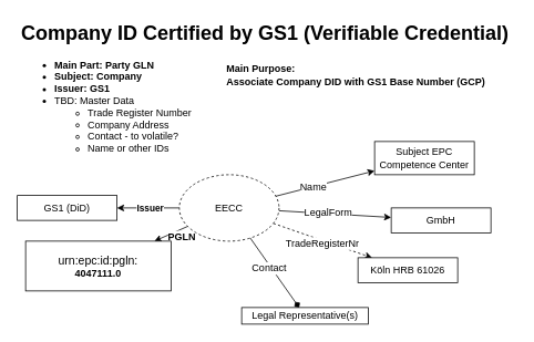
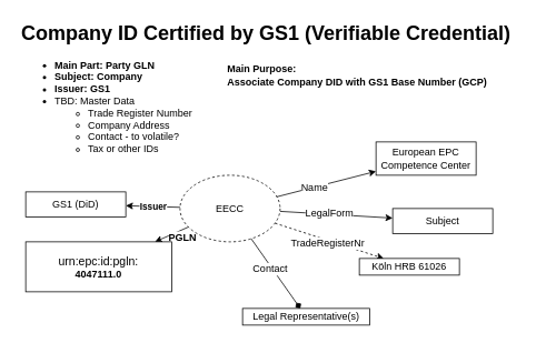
- <mxCell id="2" value="&lt;h1&gt;Company ID Certified by GS1 (Verifiable Credential)&lt;br&gt;&lt;/h1&gt;&lt;ul&gt;&lt;li&gt;&lt;b&gt;Main Part: Party GLN&lt;/b&gt;&lt;/li&gt;&lt;li&gt;&lt;b&gt;Subject: Company&lt;/b&gt;&lt;/li&gt;&lt;li&gt;&lt;b&gt;Issuer: GS1&lt;br&gt;&lt;/b&gt;&lt;/li&gt;&lt;li&gt;TBD: Master Data&lt;/li&gt;&lt;ul&gt;&lt;li&gt;Trade Register Number&lt;/li&gt;&lt;li&gt;Company Address&lt;/li&gt;&lt;li&gt;Contact - to volatile?&lt;br&gt;&lt;/li&gt;&lt;li&gt;Name or other IDs&lt;/li&gt;&lt;/ul&gt;&lt;/ul&gt;" style="text;html=1;strokeColor=none;fillColor=none;spacing=5;spacingTop=-20;whiteSpace=wrap;overflow=hidden;rounded=0;fontSize=12;" parent="1" vertex="1"><mxGeometry x="20" y="20" width="600" height="190" as="geometry" /></mxCell>
+ <mxCell id="2" value="&lt;h1&gt;Company ID Certified by GS1 (Verifiable Credential)&lt;br&gt;&lt;/h1&gt;&lt;ul&gt;&lt;li&gt;&lt;b&gt;Main Part: Party GLN&lt;/b&gt;&lt;/li&gt;&lt;li&gt;&lt;b&gt;Subject: Company&lt;/b&gt;&lt;/li&gt;&lt;li&gt;&lt;b&gt;Issuer: GS1&lt;br&gt;&lt;/b&gt;&lt;/li&gt;&lt;li&gt;TBD: Master Data&lt;/li&gt;&lt;ul&gt;&lt;li&gt;Trade Register Number&lt;/li&gt;&lt;li&gt;Company Address&lt;/li&gt;&lt;li&gt;Contact - to volatile?&lt;br&gt;&lt;/li&gt;&lt;li&gt;Tax or other IDs&lt;/li&gt;&lt;/ul&gt;&lt;/ul&gt;" style="text;html=1;strokeColor=none;fillColor=none;spacing=5;spacingTop=-20;whiteSpace=wrap;overflow=hidden;rounded=0;fontSize=12;" parent="1" vertex="1"><mxGeometry x="20" y="20" width="600" height="190" as="geometry" /></mxCell>
- <mxCell id="19" value="Subject EPC Competence Center" style="whiteSpace=wrap;html=1;" parent="1" vertex="1"><mxGeometry x="450" y="170" width="120" height="40" as="geometry" /></mxCell>
+ <mxCell id="19" value="European EPC Competence Center" style="whiteSpace=wrap;html=1;" parent="1" vertex="1"><mxGeometry x="450" y="170" width="120" height="40" as="geometry" /></mxCell>
- <mxCell id="23" value="GS1 (DiD)" style="whiteSpace=wrap;html=1;" vertex="1" parent="1"><mxGeometry x="20" y="235" width="120" height="30" as="geometry" /></mxCell>
+ <mxCell id="23" value="GS1 (DiD)" style="whiteSpace=wrap;html=1;" vertex="1" parent="1"><mxGeometry x="30" y="230" width="120" height="30" as="geometry" /></mxCell>
- <mxCell id="21" value="GmbH" style="whiteSpace=wrap;html=1;" parent="1" vertex="1"><mxGeometry x="470" y="250" width="120" height="30" as="geometry" /></mxCell>
+ <mxCell id="21" value="Subject" style="whiteSpace=wrap;html=1;" parent="1" vertex="1"><mxGeometry x="470" y="250" width="120" height="30" as="geometry" /></mxCell>
- <mxCell id="18" value="Köln HRB 61026" style="whiteSpace=wrap;html=1;" parent="1" vertex="1"><mxGeometry x="430" y="310" width="120" height="30" as="geometry" /></mxCell>
+ <mxCell id="18" value="Köln HRB 61026" style="whiteSpace=wrap;html=1;" parent="1" vertex="1"><mxGeometry x="430" y="310" width="120" height="20" as="geometry" /></mxCell>
